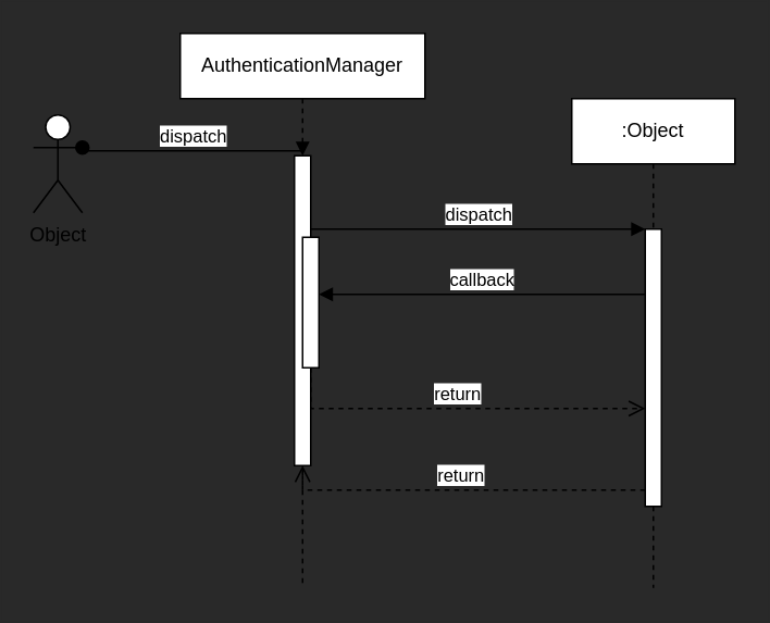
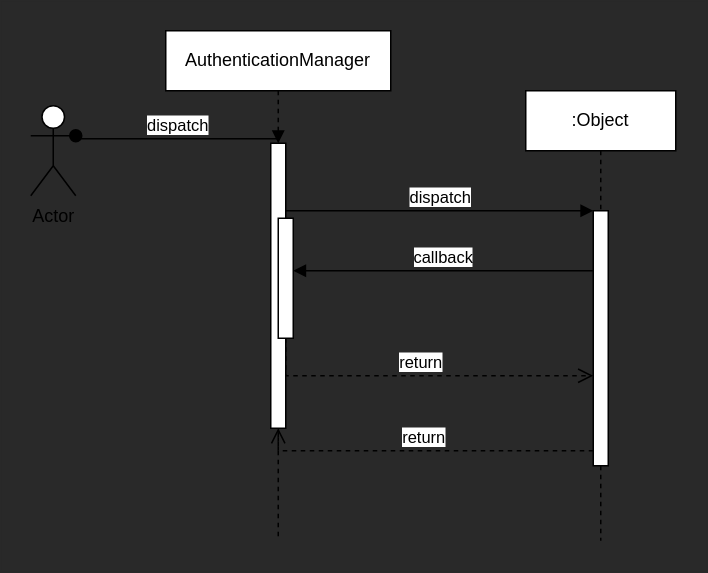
- <mxCell id="11" value="Object" style="shape=umlActor;verticalLabelPosition=bottom;verticalAlign=top;html=1;outlineConnect=0;" vertex="1" parent="1"><mxGeometry x="20" y="70" width="30" height="60" as="geometry" /></mxCell>
+ <mxCell id="11" value="Actor" style="shape=umlActor;verticalLabelPosition=bottom;verticalAlign=top;html=1;outlineConnect=0;" vertex="1" parent="1"><mxGeometry x="20" y="70" width="30" height="60" as="geometry" /></mxCell>
